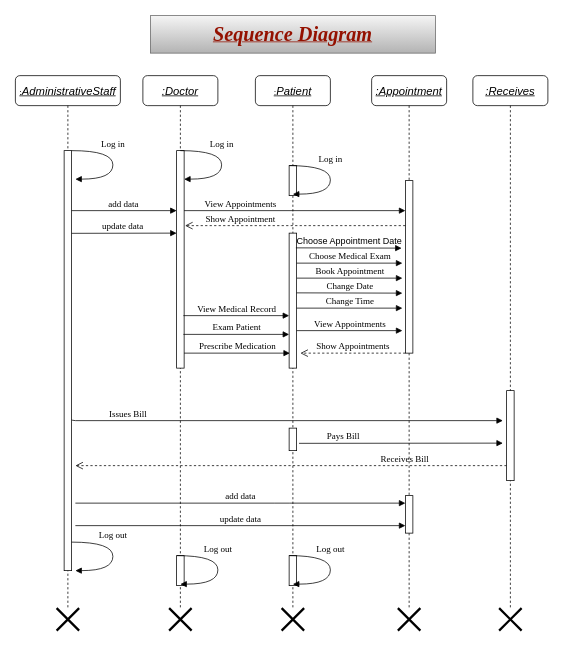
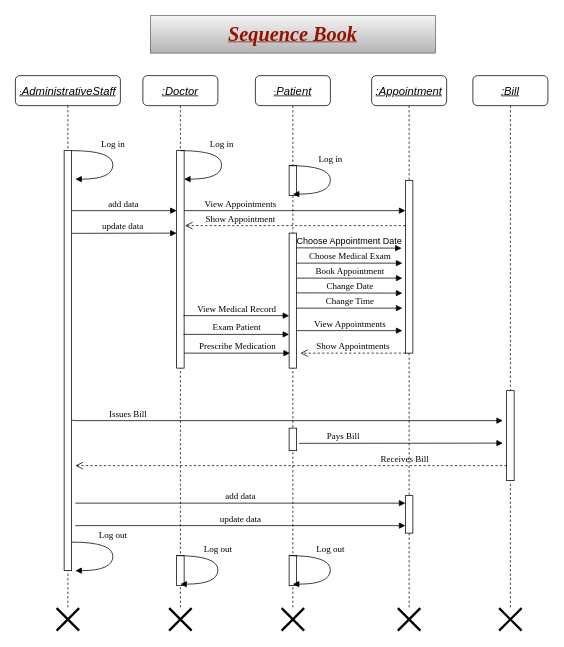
- <mxCell id="31" value="&lt;font color=&quot;#941100&quot; face=&quot;Times New Roman&quot;&gt;&lt;b&gt;&lt;i&gt;&lt;u&gt;&lt;font style=&quot;font-size: 27px;&quot;&gt;Sequence Diagram &lt;/font&gt;&lt;/u&gt;&lt;/i&gt;&lt;/b&gt;&lt;/font&gt;" style="rounded=0;whiteSpace=wrap;html=1;fillColor=#f5f5f5;gradientColor=#b3b3b3;strokeColor=#666666;" parent="1" vertex="1"><mxGeometry x="200" width="380" height="50" as="geometry" y="20" /></mxCell>
+ <mxCell id="31" value="&lt;font color=&quot;#941100&quot; face=&quot;Times New Roman&quot;&gt;&lt;b&gt;&lt;i&gt;&lt;u&gt;&lt;font style=&quot;font-size: 27px;&quot;&gt;Sequence Book &lt;/font&gt;&lt;/u&gt;&lt;/i&gt;&lt;/b&gt;&lt;/font&gt;" style="rounded=0;whiteSpace=wrap;html=1;fillColor=#f5f5f5;gradientColor=#b3b3b3;strokeColor=#666666;" parent="1" vertex="1"><mxGeometry x="200" width="380" height="50" as="geometry" y="20" /></mxCell>
- <mxCell id="25" value="&lt;span style=&quot;font-family: Helvetica; font-size: 15px; font-style: italic; text-wrap: nowrap;&quot;&gt;&lt;u&gt;:Receives&lt;/u&gt;&lt;/span&gt;" style="shape=umlLifeline;perimeter=lifelinePerimeter;whiteSpace=wrap;html=1;container=1;collapsible=0;recursiveResize=0;outlineConnect=0;rounded=1;shadow=0;comic=0;labelBackgroundColor=none;strokeWidth=1;fontFamily=Verdana;fontSize=12;align=center;" parent="1" vertex="1"><mxGeometry x="630" y="100" width="100" height="710" as="geometry" /></mxCell>
+ <mxCell id="25" value="&lt;span style=&quot;font-family: Helvetica; font-size: 15px; font-style: italic; text-wrap: nowrap;&quot;&gt;&lt;u&gt;:Bill&lt;/u&gt;&lt;/span&gt;" style="shape=umlLifeline;perimeter=lifelinePerimeter;whiteSpace=wrap;html=1;container=1;collapsible=0;recursiveResize=0;outlineConnect=0;rounded=1;shadow=0;comic=0;labelBackgroundColor=none;strokeWidth=1;fontFamily=Verdana;fontSize=12;align=center;" parent="1" vertex="1"><mxGeometry x="630" y="100" width="100" height="710" as="geometry" /></mxCell>
